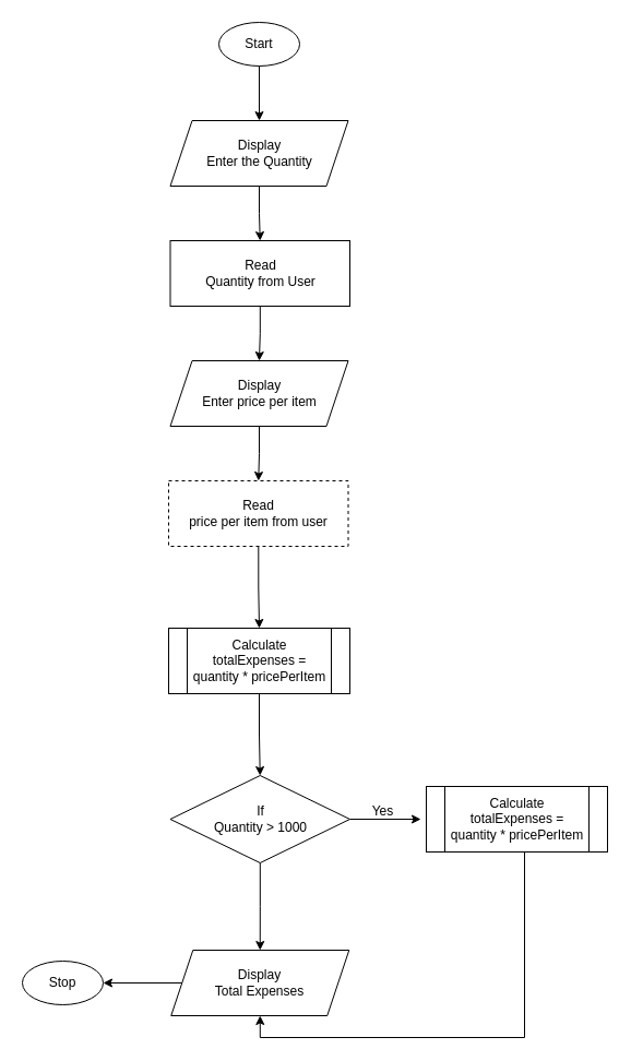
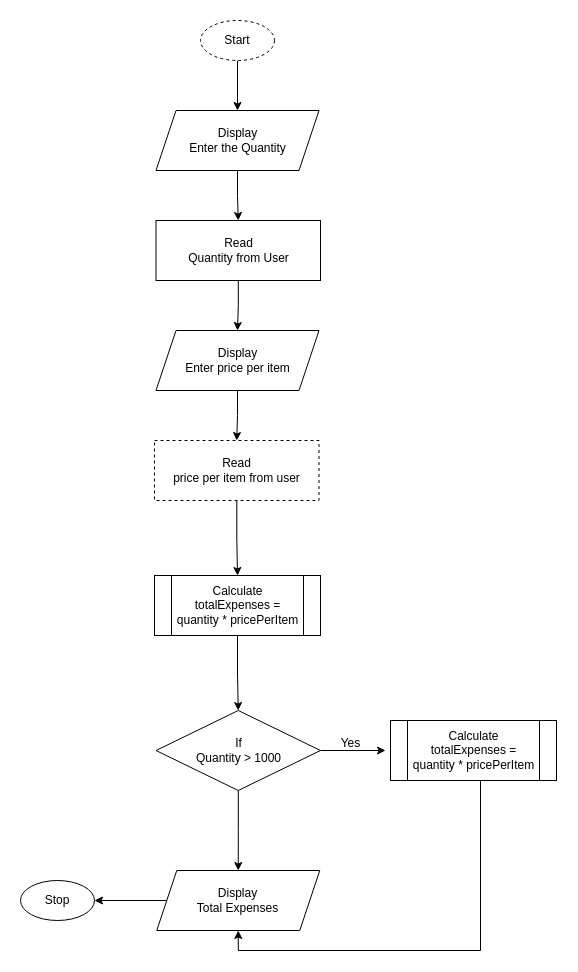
- <mxCell id="3" value="Start" style="ellipse;whiteSpace=wrap;html=1;" parent="1" vertex="1"><mxGeometry x="200" y="20" width="74" height="40" as="geometry" /></mxCell>
+ <mxCell id="3" value="Start" style="ellipse;whiteSpace=wrap;html=1;dashed=1;" parent="1" vertex="1"><mxGeometry x="200" y="20" width="74" height="40" as="geometry" /></mxCell>
